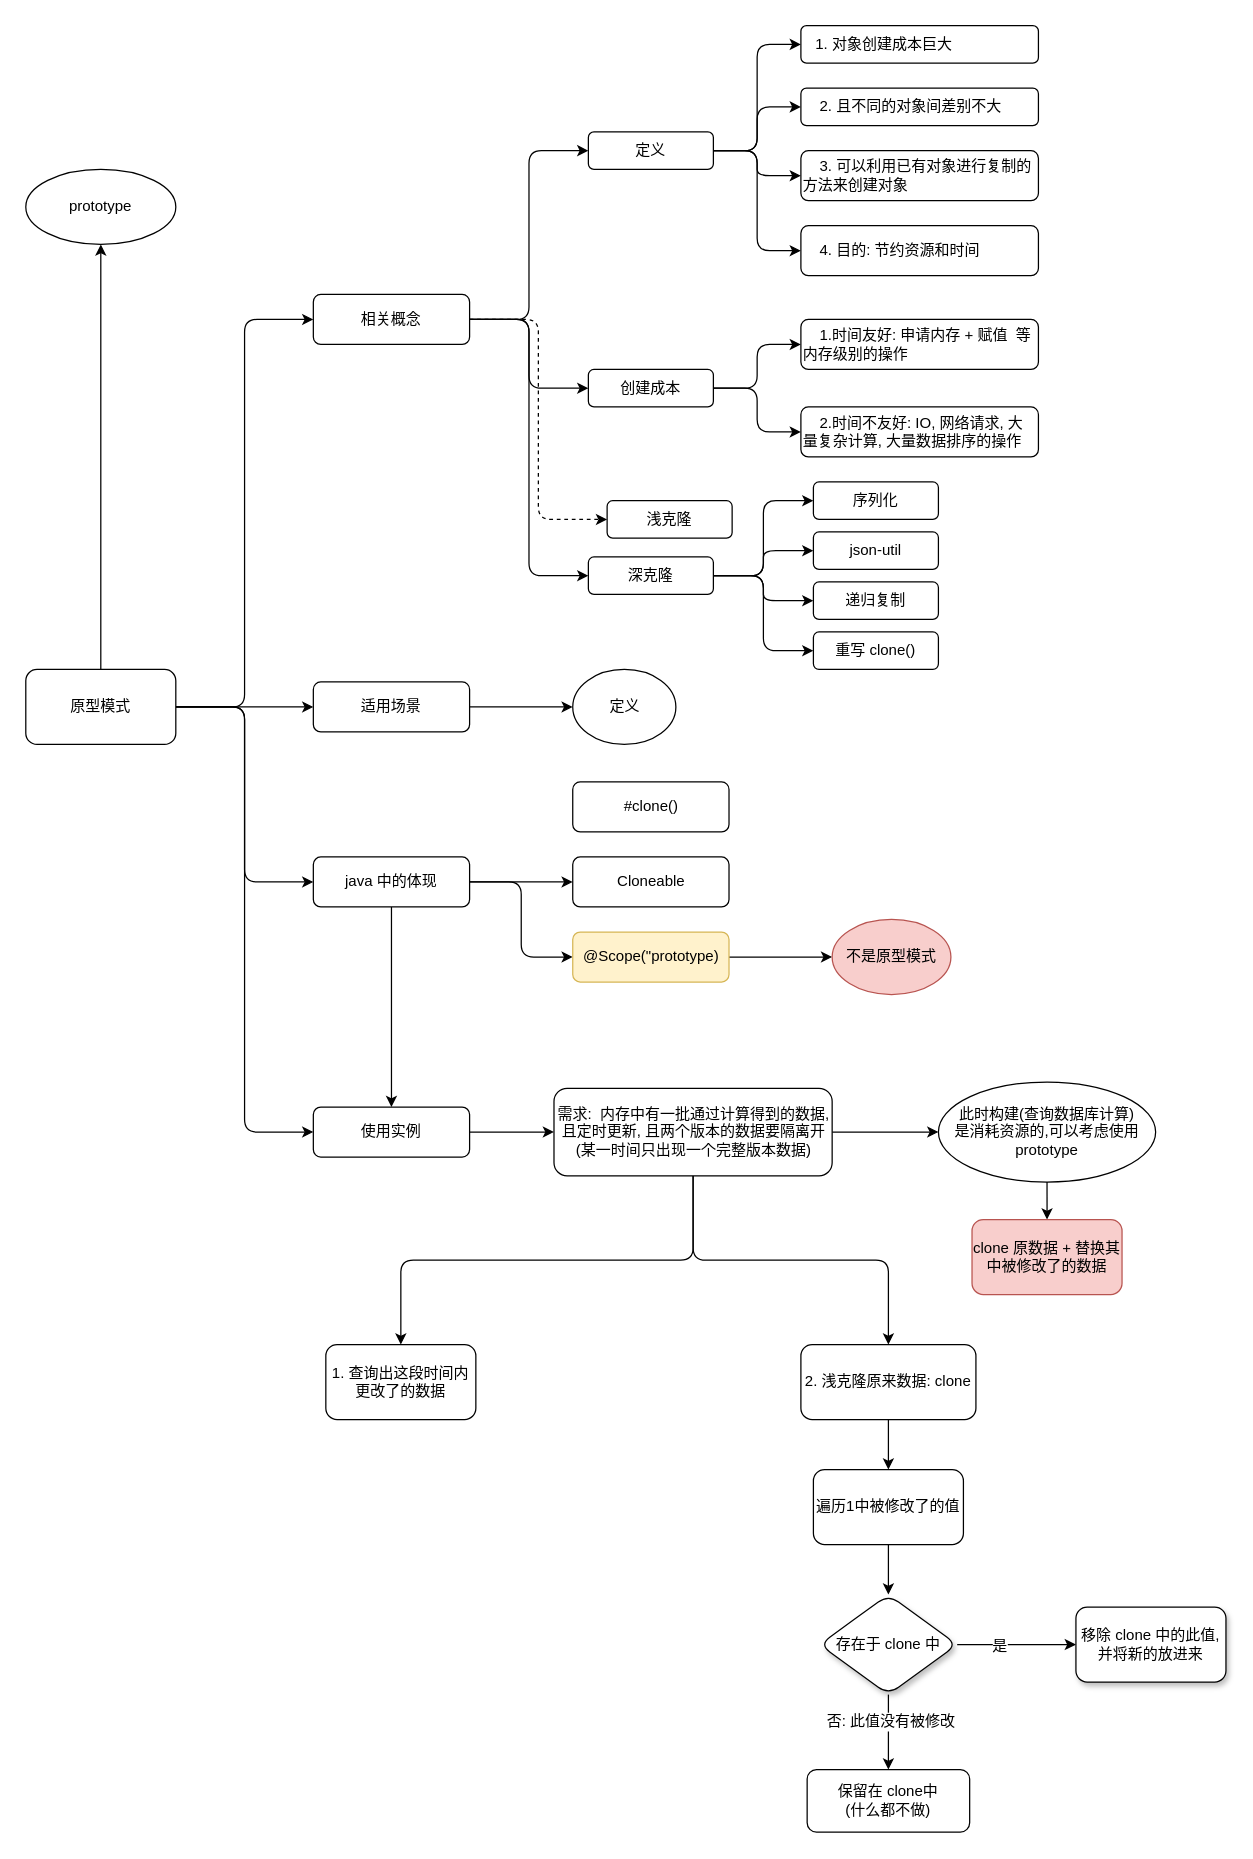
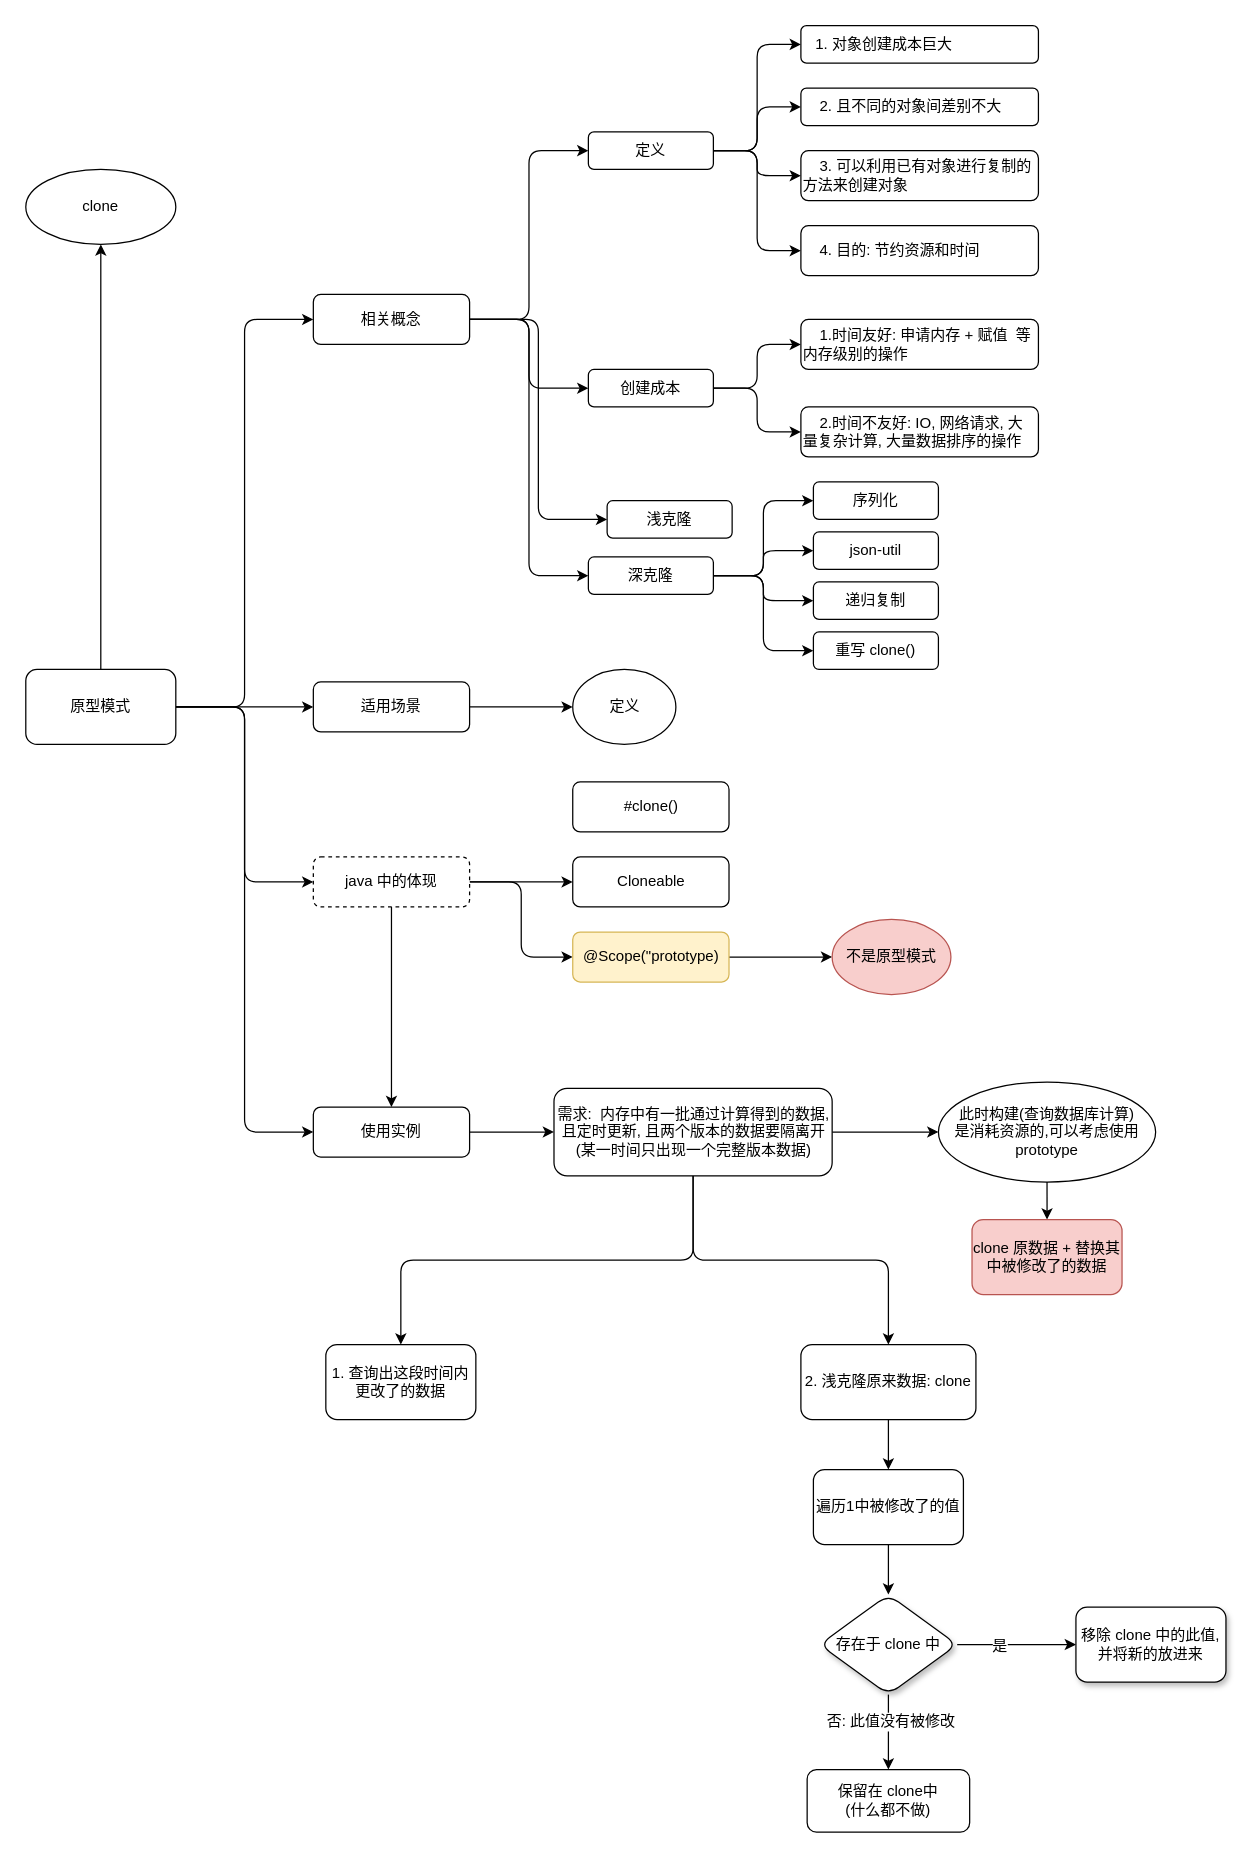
- <mxCell id="8" value="&lt;span&gt;prototype&lt;/span&gt;" style="ellipse;whiteSpace=wrap;html=1;rounded=1;" parent="1" vertex="1"><mxGeometry x="20" y="135" width="120" height="60" as="geometry" /></mxCell>
+ <mxCell id="8" value="&lt;span&gt;clone&lt;/span&gt;" style="ellipse;whiteSpace=wrap;html=1;rounded=1;" parent="1" vertex="1"><mxGeometry x="20" y="135" width="120" height="60" as="geometry" /></mxCell>
- <mxCell id="12" style="edgeStyle=orthogonalEdgeStyle;rounded=1;orthogonalLoop=1;jettySize=auto;html=1;entryX=0;entryY=0.5;entryDx=0;entryDy=0;strokeColor=#000000;dashed=1;" edge="1" parent="1" source="13" target="41"><mxGeometry relative="1" as="geometry" /></mxCell>
+ <mxCell id="12" style="edgeStyle=orthogonalEdgeStyle;rounded=1;orthogonalLoop=1;jettySize=auto;html=1;entryX=0;entryY=0.5;entryDx=0;entryDy=0;strokeColor=#000000;" edge="1" parent="1" source="13" target="41"><mxGeometry relative="1" as="geometry" /></mxCell>
- <mxCell id="21" value="java 中的体现" style="rounded=1;whiteSpace=wrap;html=1;" vertex="1" parent="1"><mxGeometry x="250" y="685" width="125" height="40" as="geometry" /></mxCell>
+ <mxCell id="21" value="java 中的体现" style="rounded=1;whiteSpace=wrap;html=1;dashed=1;" vertex="1" parent="1"><mxGeometry x="250" y="685" width="125" height="40" as="geometry" /></mxCell>
